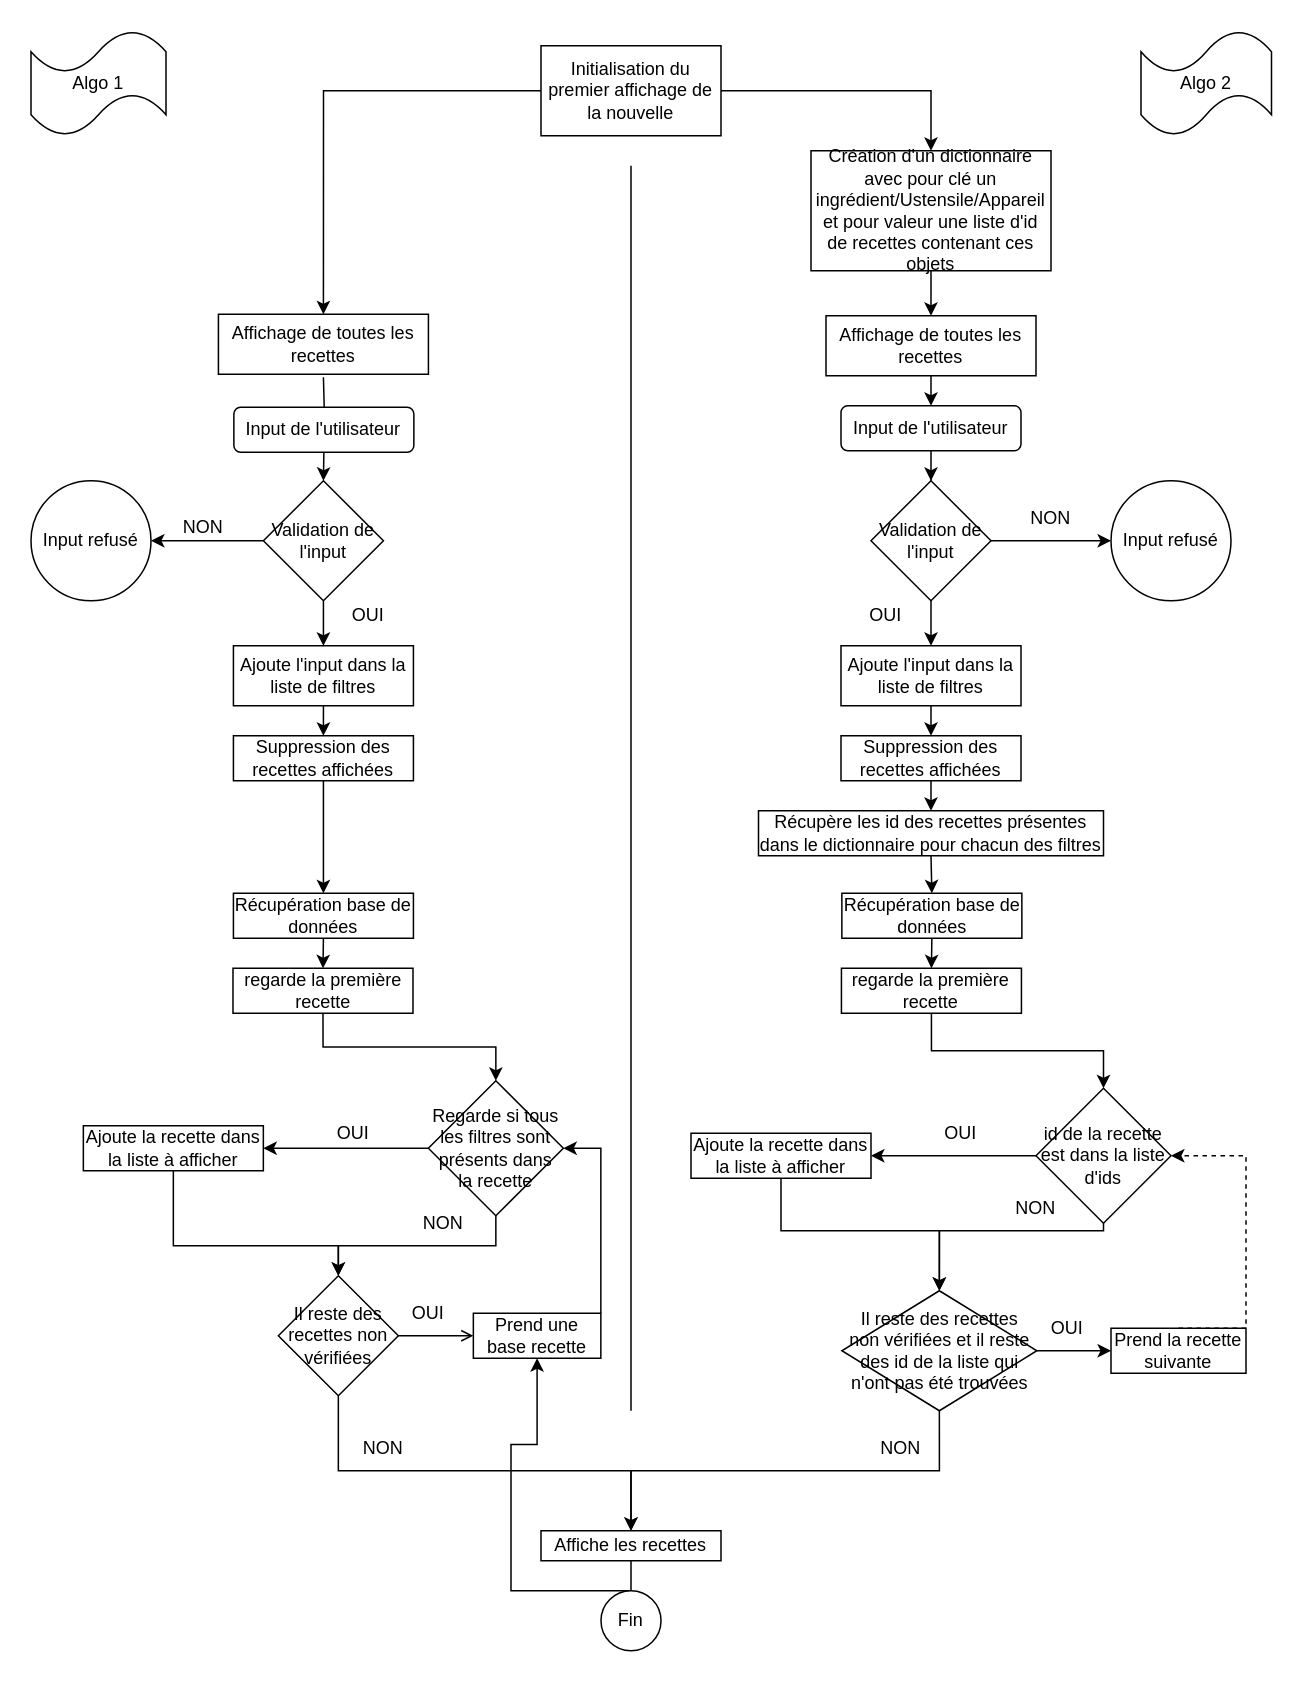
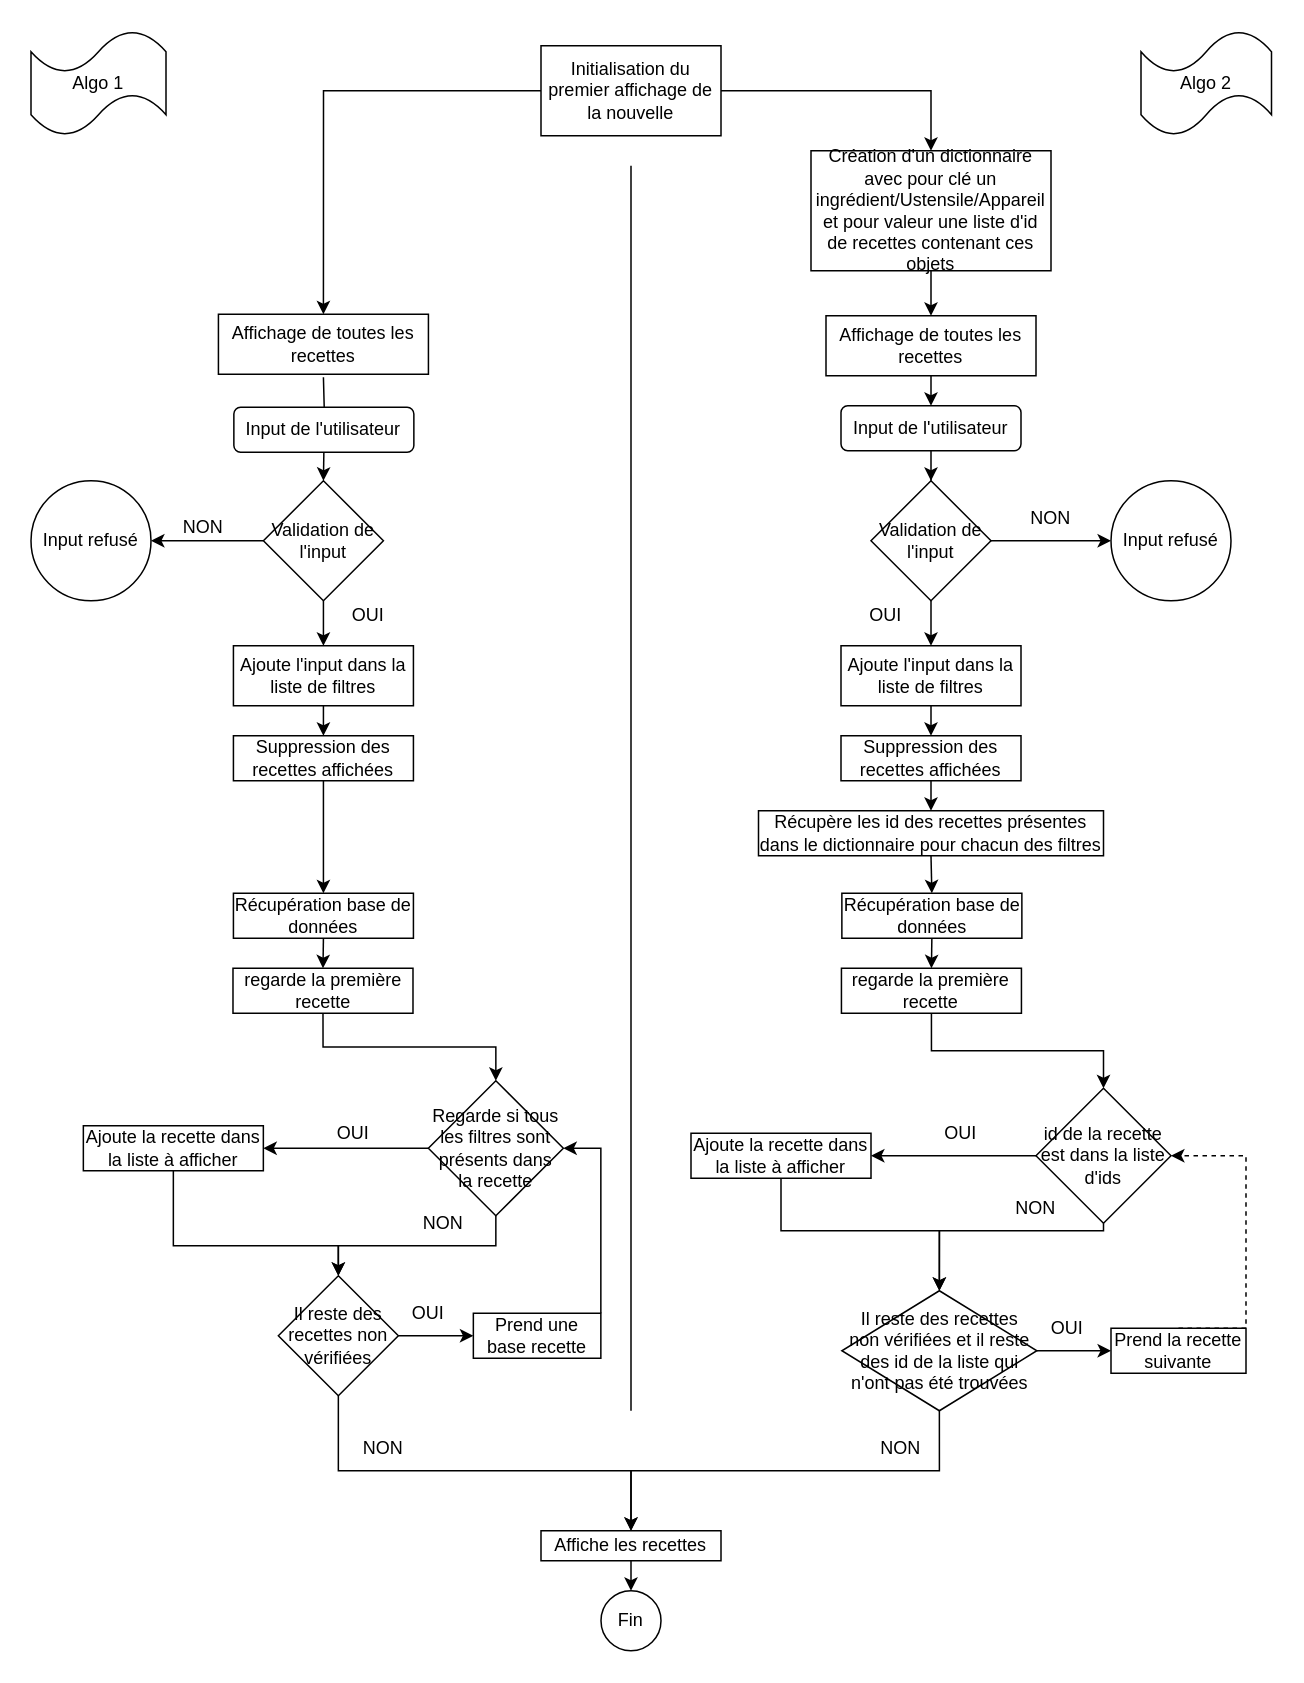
- <mxCell id="41" style="edgeStyle=orthogonalEdgeStyle;rounded=0;orthogonalLoop=1;jettySize=auto;html=1;exitX=1;exitY=0.5;exitDx=0;exitDy=0;endArrow=open;" parent="1" source="43" target="46" edge="1"><mxGeometry relative="1" as="geometry"><mxPoint x="304.9" y="890.333" as="targetPoint" /></mxGeometry></mxCell>
+ <mxCell id="41" style="edgeStyle=orthogonalEdgeStyle;rounded=0;orthogonalLoop=1;jettySize=auto;html=1;exitX=1;exitY=0.5;exitDx=0;exitDy=0;" parent="1" source="43" target="46" edge="1"><mxGeometry relative="1" as="geometry"><mxPoint x="304.9" y="890.333" as="targetPoint" /></mxGeometry></mxCell>
- <mxCell id="48" style="edgeStyle=orthogonalEdgeStyle;rounded=0;orthogonalLoop=1;jettySize=auto;html=1;exitX=0.5;exitY=1;exitDx=0;exitDy=0;" parent="1" source="49" target="46" edge="1"><mxGeometry relative="1" as="geometry"><mxPoint x="420" y="1060" as="targetPoint" /></mxGeometry></mxCell>
+ <mxCell id="48" style="edgeStyle=orthogonalEdgeStyle;rounded=0;orthogonalLoop=1;jettySize=auto;html=1;exitX=0.5;exitY=1;exitDx=0;exitDy=0;entryX=0.5;entryY=0;entryDx=0;entryDy=0;" parent="1" source="49" target="50" edge="1"><mxGeometry relative="1" as="geometry"><mxPoint x="420" y="1060" as="targetPoint" /></mxGeometry></mxCell>
